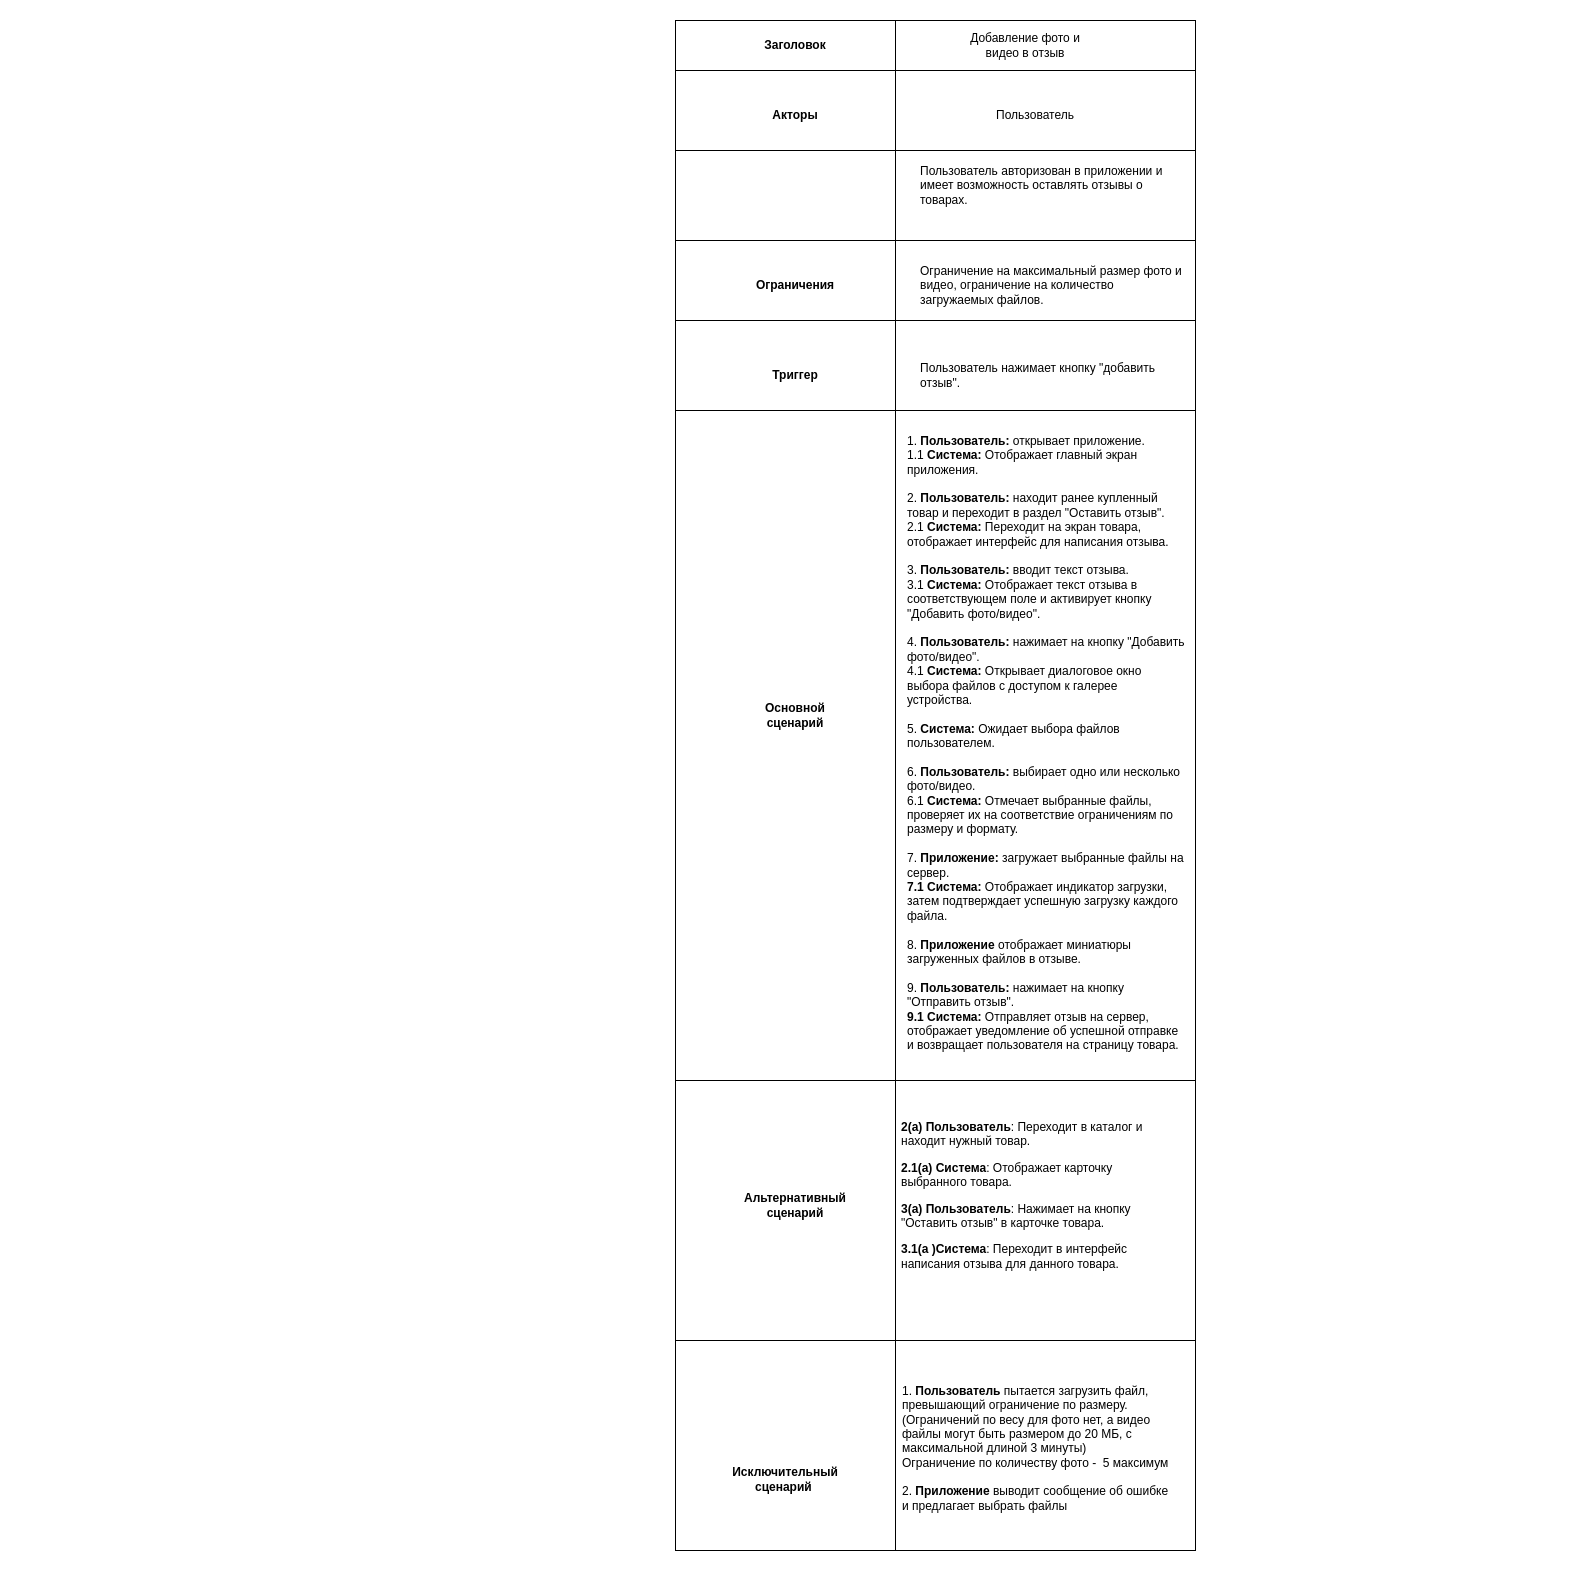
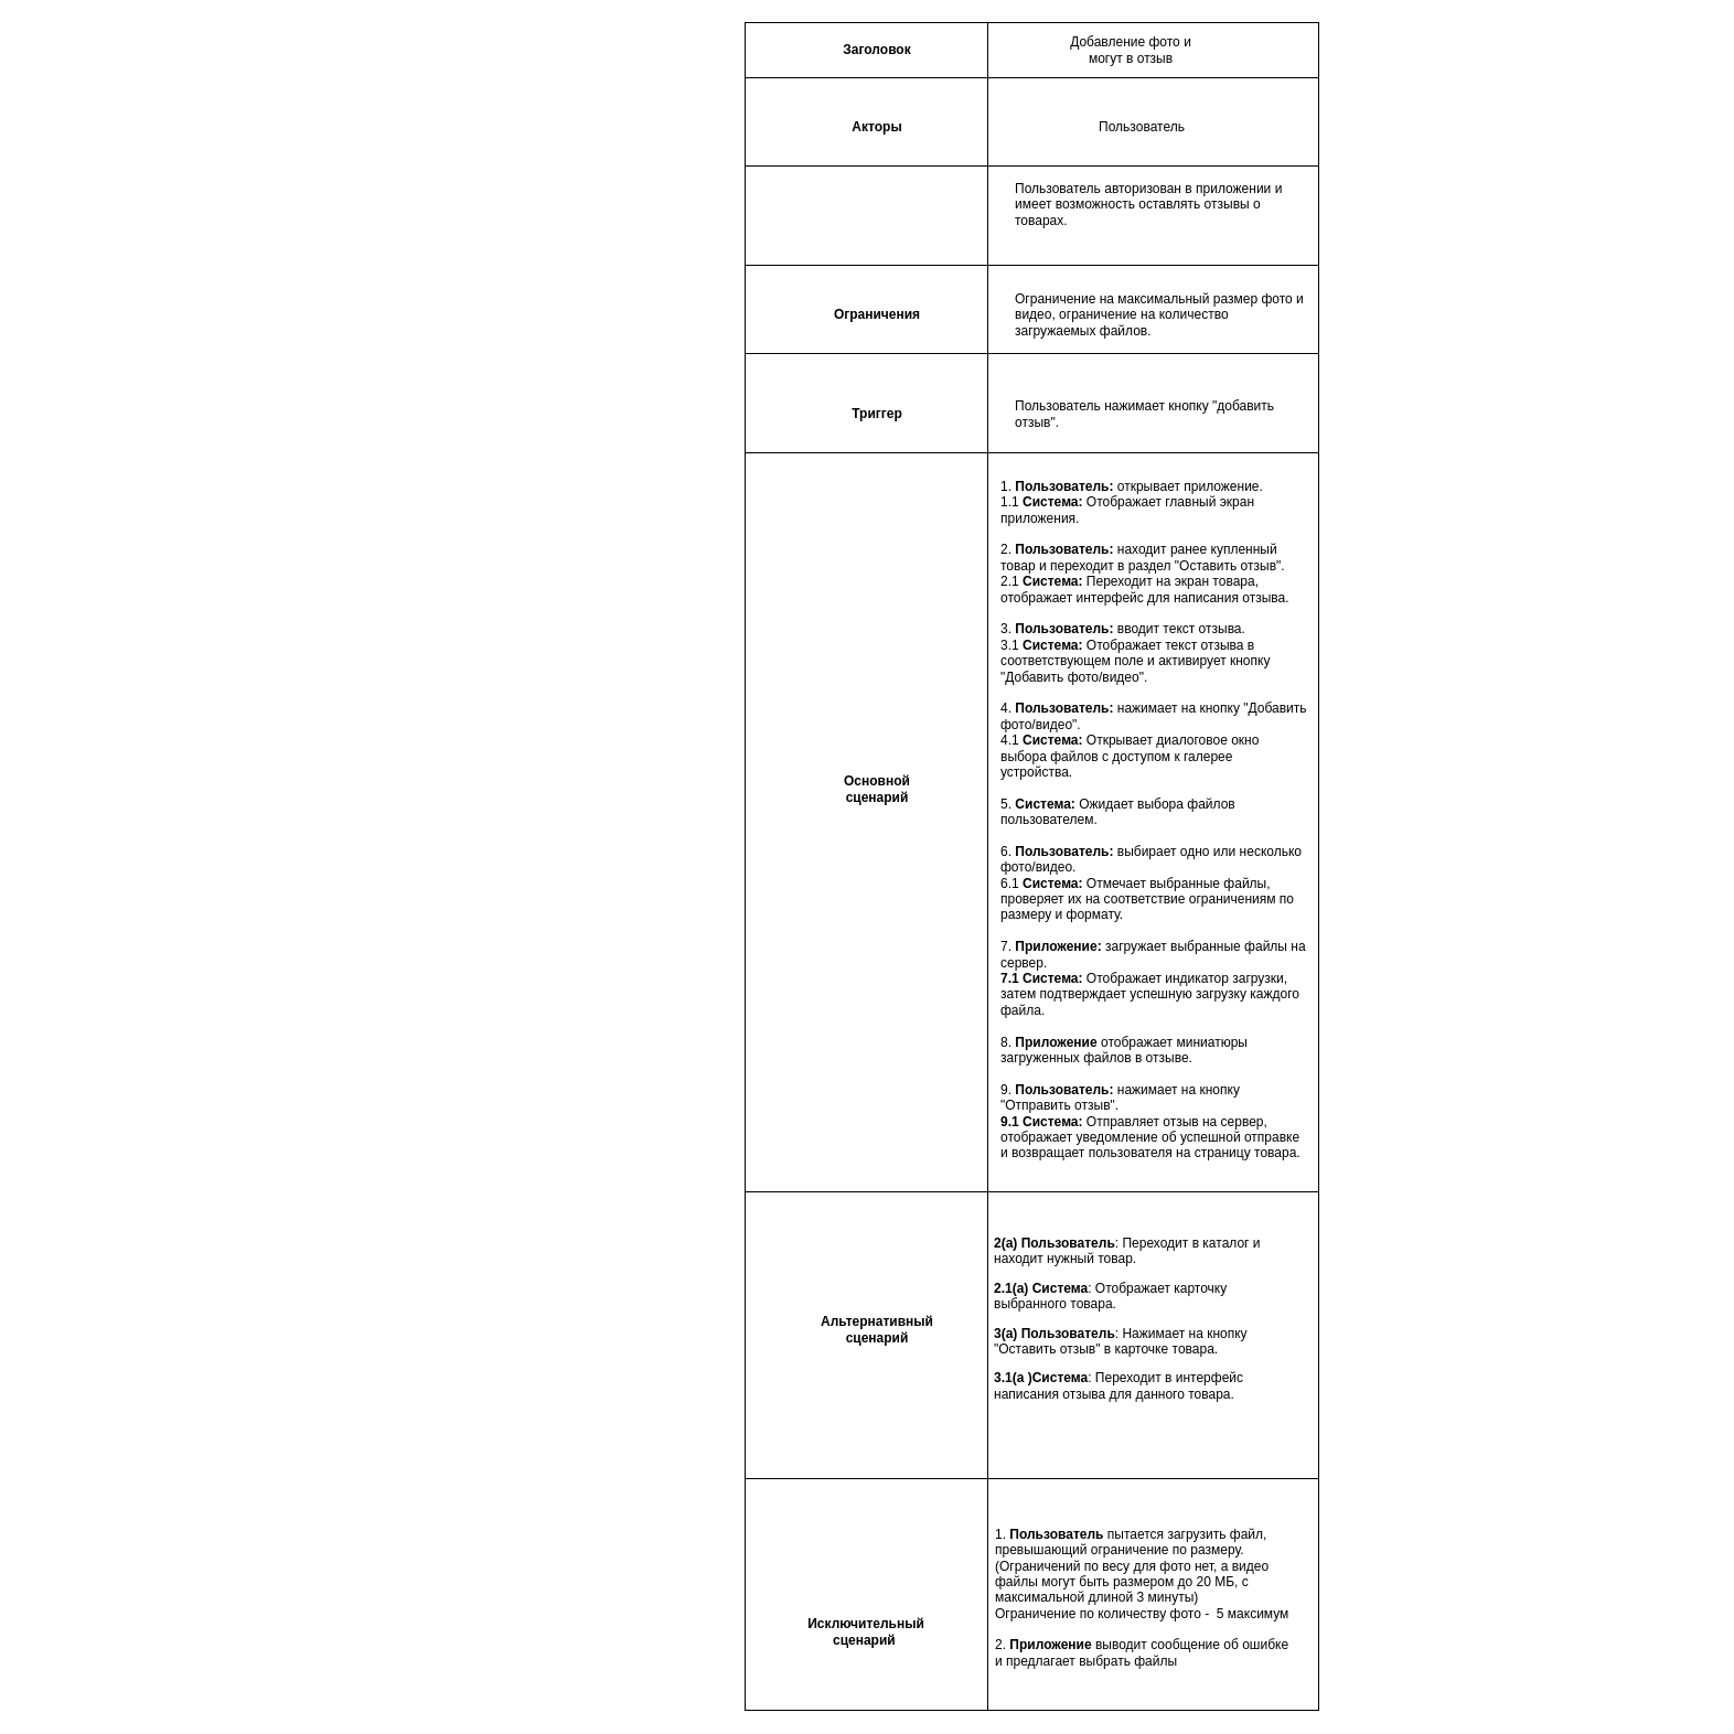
- <mxCell id="5" value="Добавление фото и видео в отзыв" style="text;html=1;align=center;verticalAlign=middle;whiteSpace=wrap;rounded=0;" parent="1" vertex="1"><mxGeometry x="955" y="30" width="140" height="30" as="geometry" /></mxCell>
+ <mxCell id="5" value="Добавление фото и могут в отзыв" style="text;html=1;align=center;verticalAlign=middle;whiteSpace=wrap;rounded=0;" parent="1" vertex="1"><mxGeometry x="955" y="30" width="140" height="30" as="geometry" /></mxCell>
